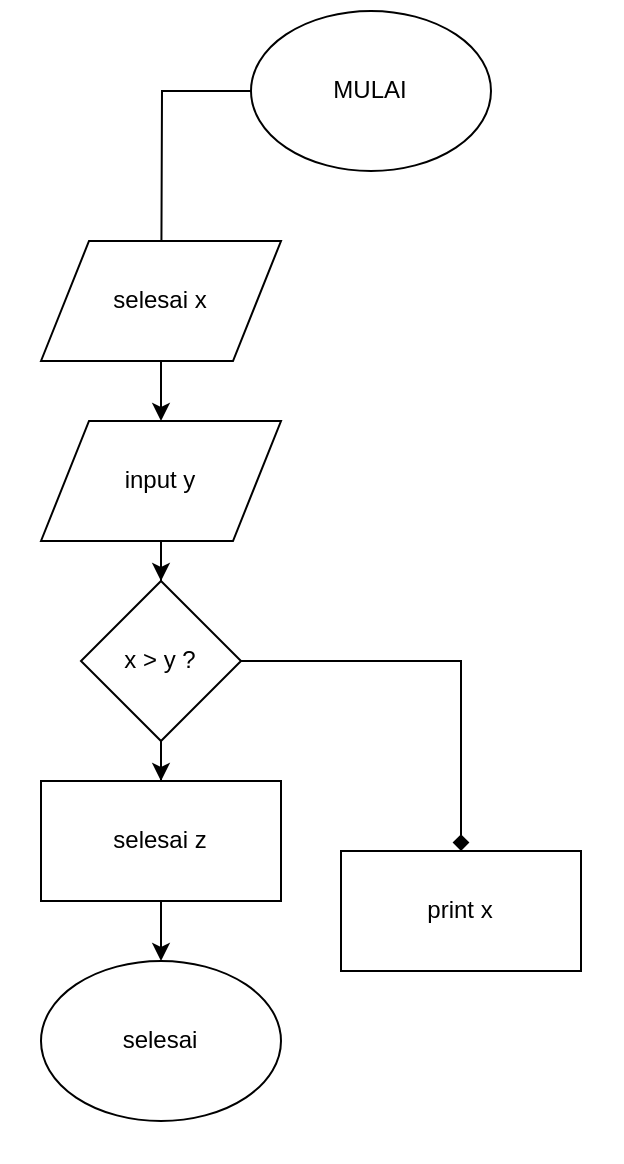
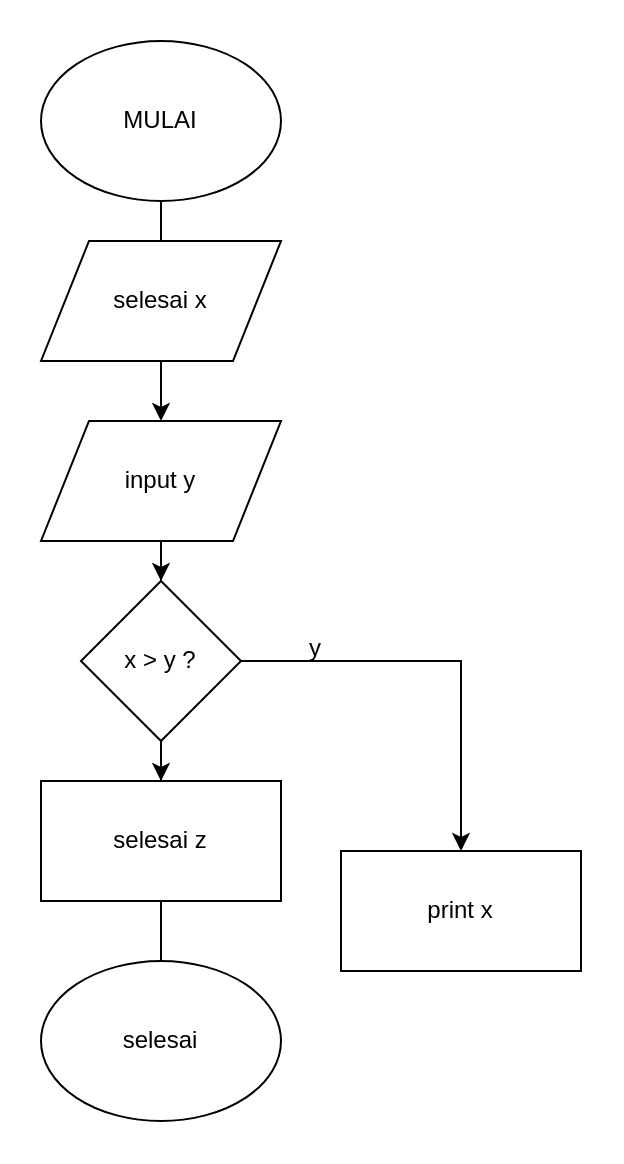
- <mxCell id="3" value="MULAI" style="ellipse;whiteSpace=wrap;html=1;" parent="1" vertex="1"><mxGeometry x="125" y="5" width="120" height="80" as="geometry" /></mxCell>
+ <mxCell id="3" value="MULAI" style="ellipse;whiteSpace=wrap;html=1;" parent="1" vertex="1"><mxGeometry x="20" y="20" width="120" height="80" as="geometry" /></mxCell>
+ <mxCell id="15" value="y" style="text;html=1;align=center;verticalAlign=middle;resizable=0;points=[];autosize=1;" vertex="1" parent="1"><mxGeometry x="147" y="314" width="20" height="20" as="geometry" /></mxCell>
- <mxCell id="6" value="" style="edgeStyle=orthogonalEdgeStyle;rounded=0;orthogonalLoop=1;jettySize=auto;html=1;endArrow=diamond;" parent="1" source="8" target="9" edge="1"><mxGeometry relative="1" as="geometry" /></mxCell>
+ <mxCell id="6" value="" style="edgeStyle=orthogonalEdgeStyle;rounded=0;orthogonalLoop=1;jettySize=auto;html=1;" parent="1" source="8" target="9" edge="1"><mxGeometry relative="1" as="geometry" /></mxCell>
- <mxCell id="12" value="" style="edgeStyle=orthogonalEdgeStyle;rounded=0;orthogonalLoop=1;jettySize=auto;html=1;" edge="1" parent="1" source="13" target="14"><mxGeometry relative="1" as="geometry" /></mxCell>
+ <mxCell id="12" value="" style="edgeStyle=orthogonalEdgeStyle;rounded=0;orthogonalLoop=1;jettySize=auto;html=1;endArrow=none;" edge="1" parent="1" source="13" target="14"><mxGeometry relative="1" as="geometry" /></mxCell>
